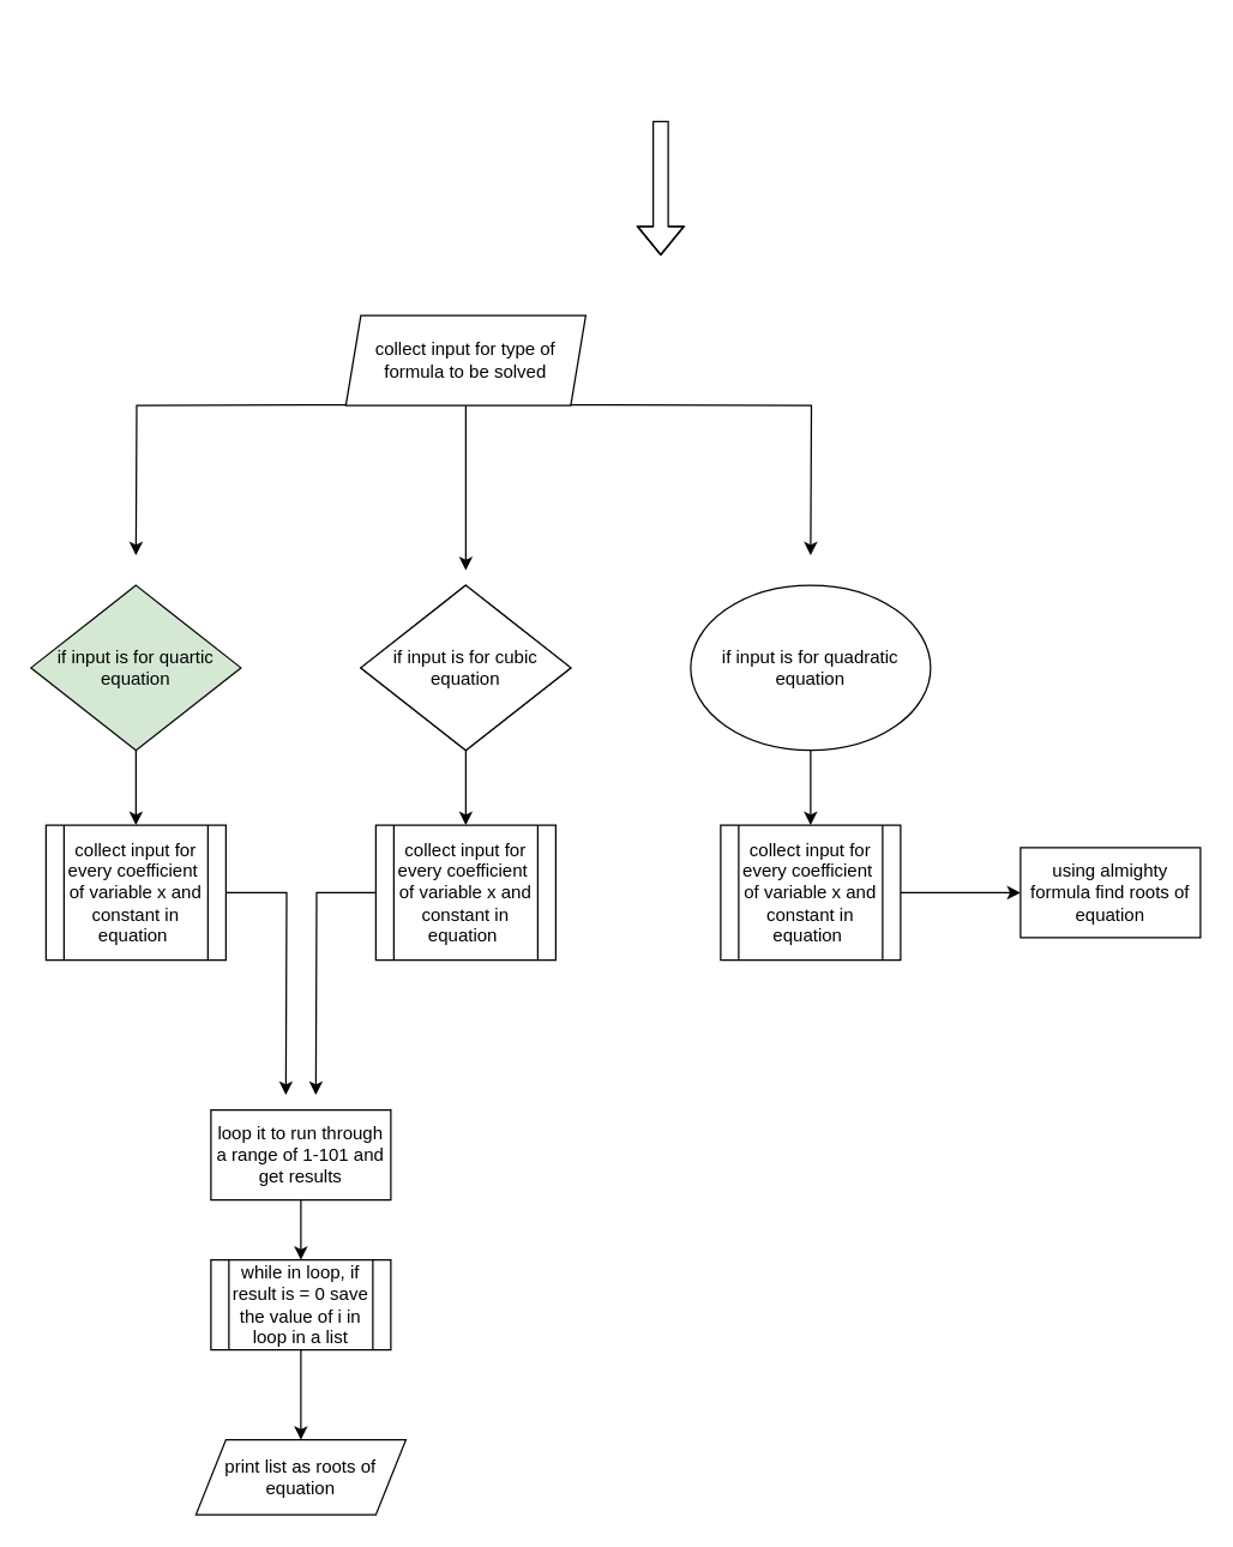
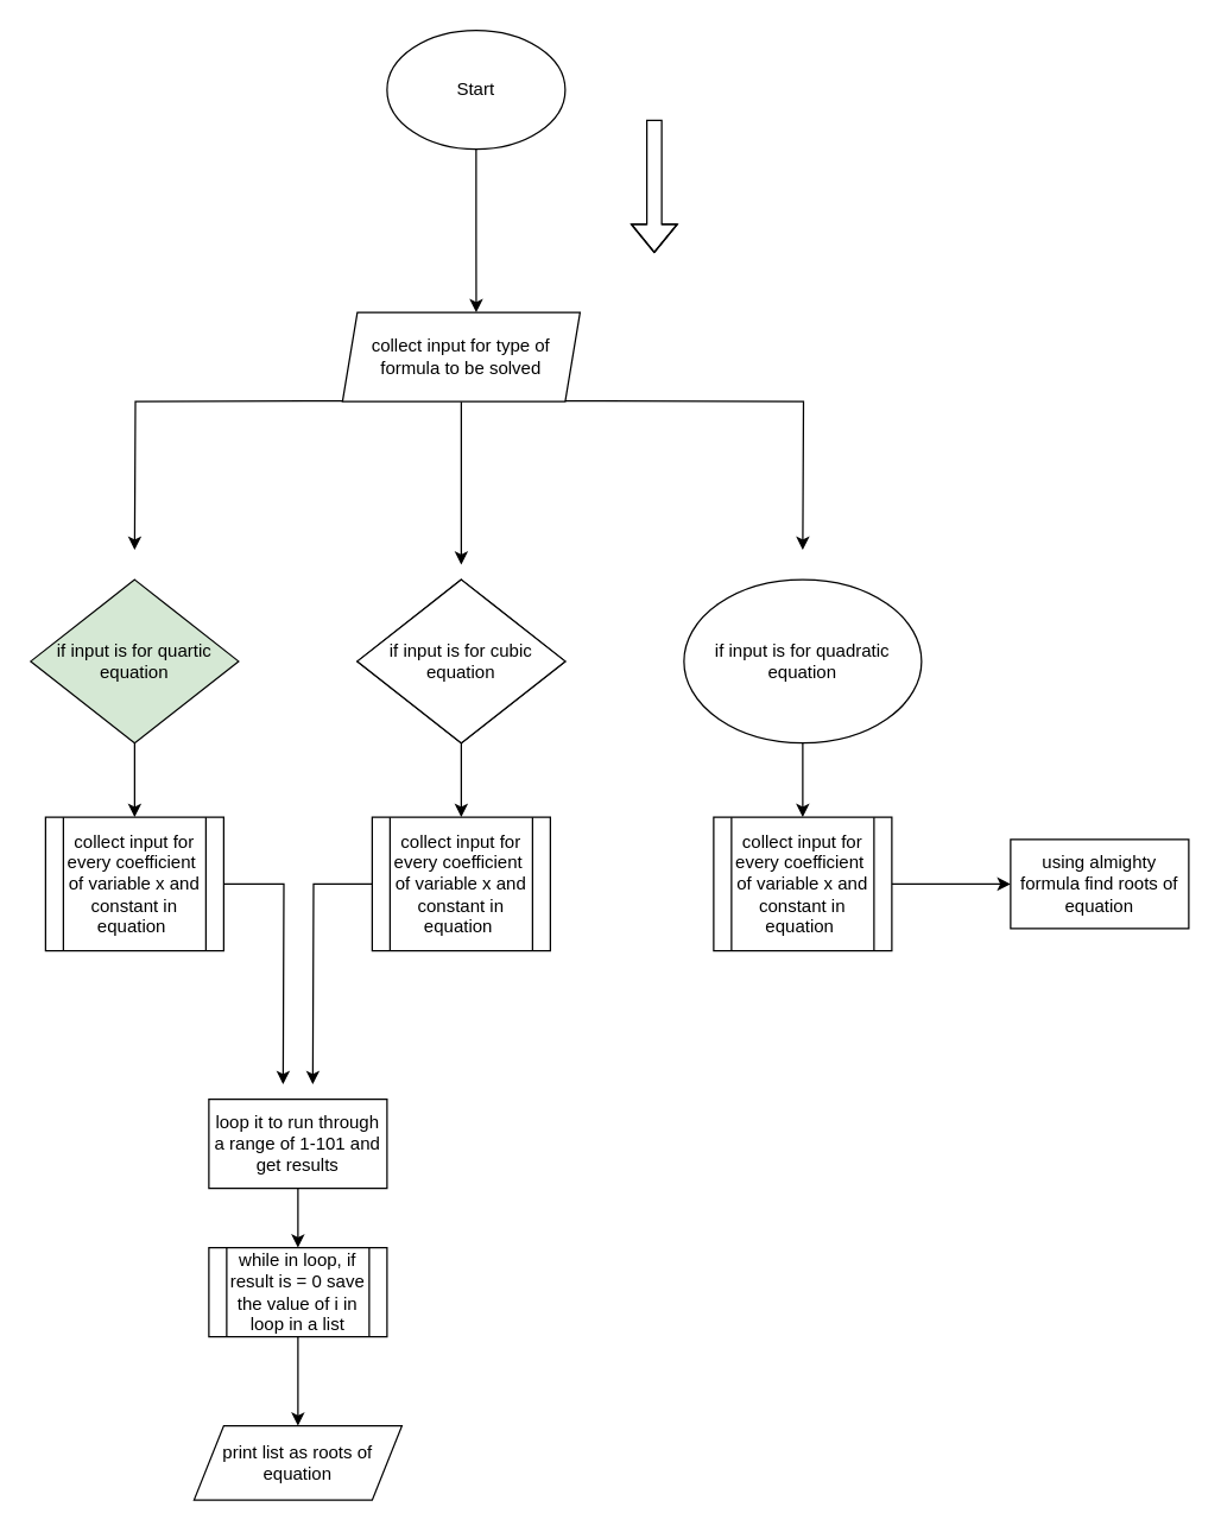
+ <mxCell id="3" value="Start" style="ellipse;whiteSpace=wrap;html=1;" vertex="1" parent="1"><mxGeometry x="260" y="20" width="120" height="80" as="geometry" /></mxCell>
+ <mxCell id="2" value="" style="edgeStyle=orthogonalEdgeStyle;rounded=0;orthogonalLoop=1;jettySize=auto;html=1;entryX=0.563;entryY=0;entryDx=0;entryDy=0;entryPerimeter=0;" edge="1" parent="1" source="3" target="6"><mxGeometry relative="1" as="geometry"><mxPoint x="320" y="200" as="targetPoint" /></mxGeometry></mxCell>
